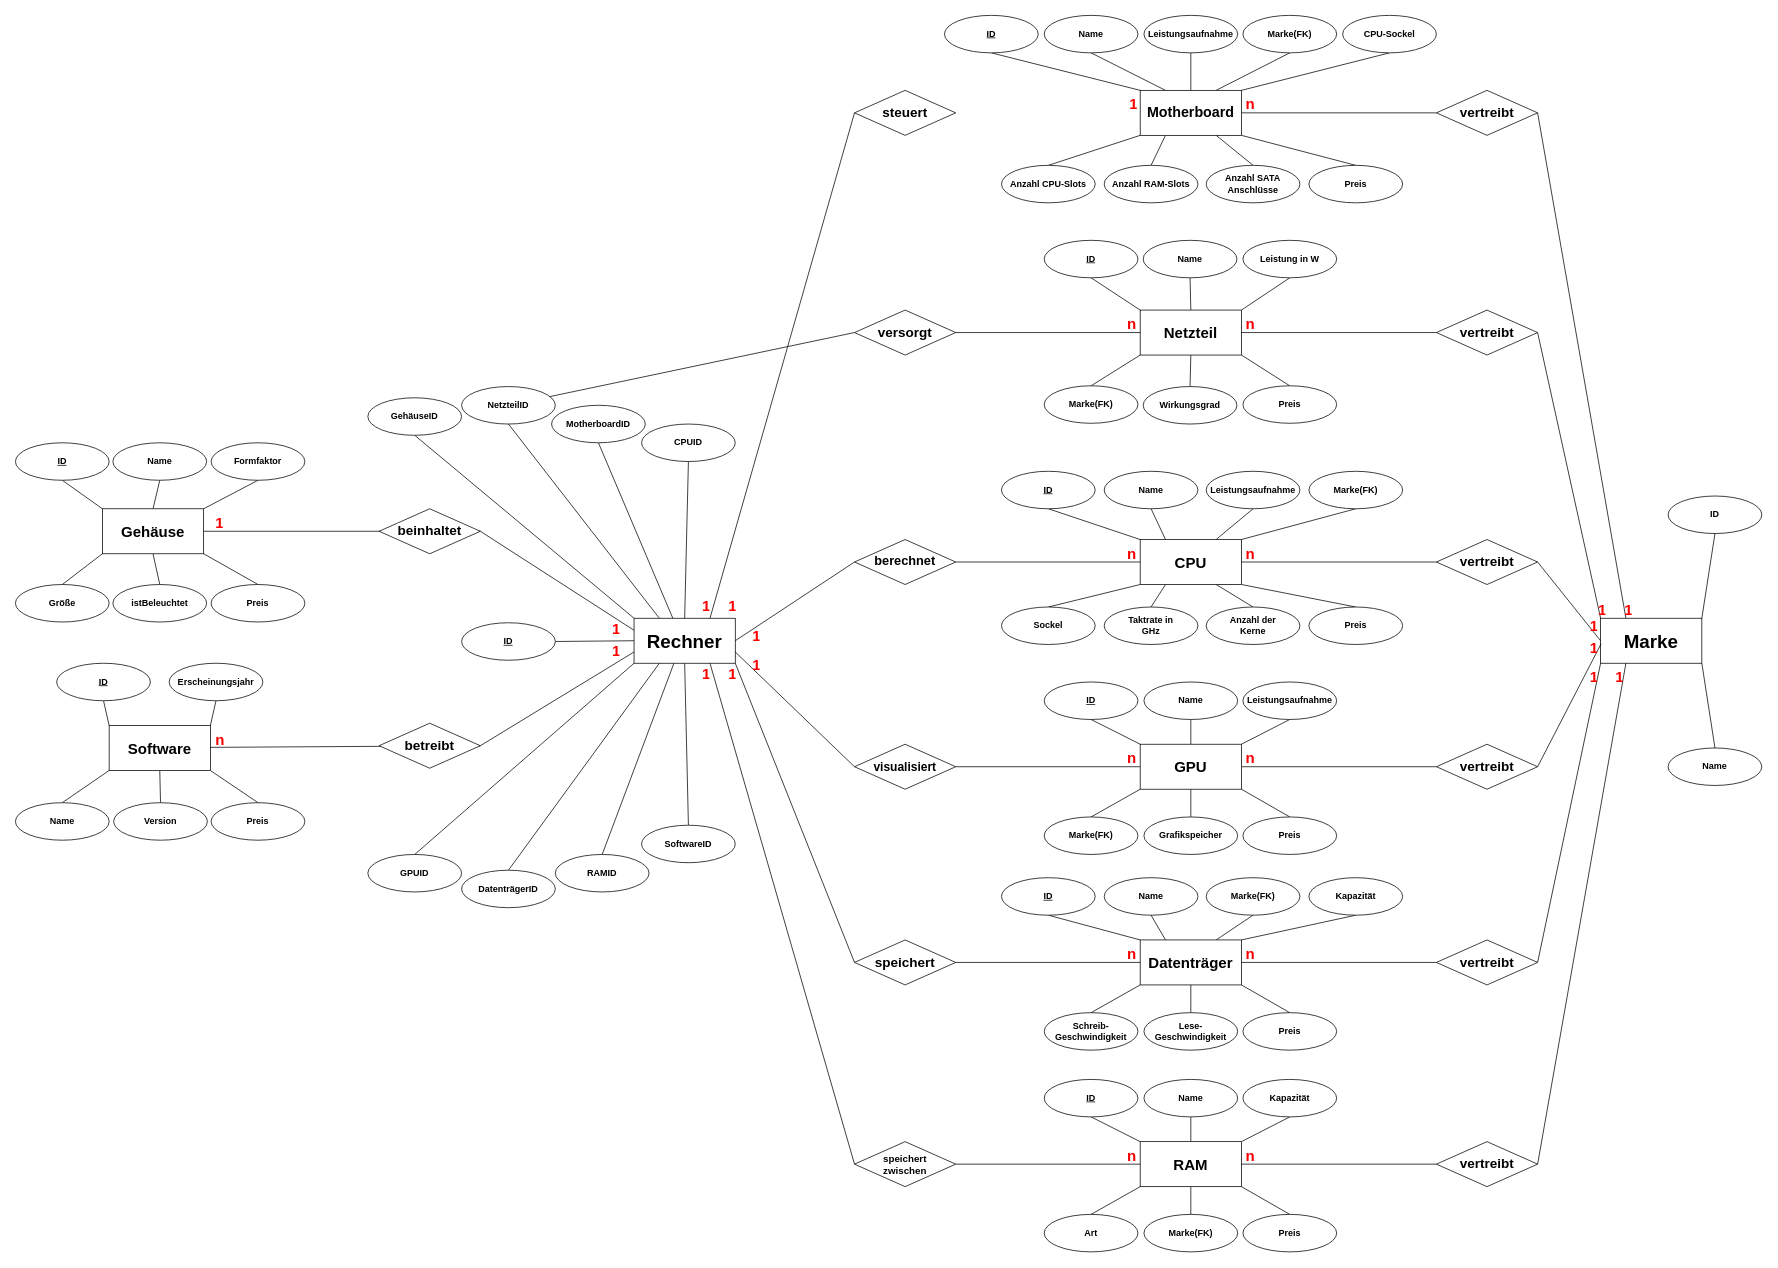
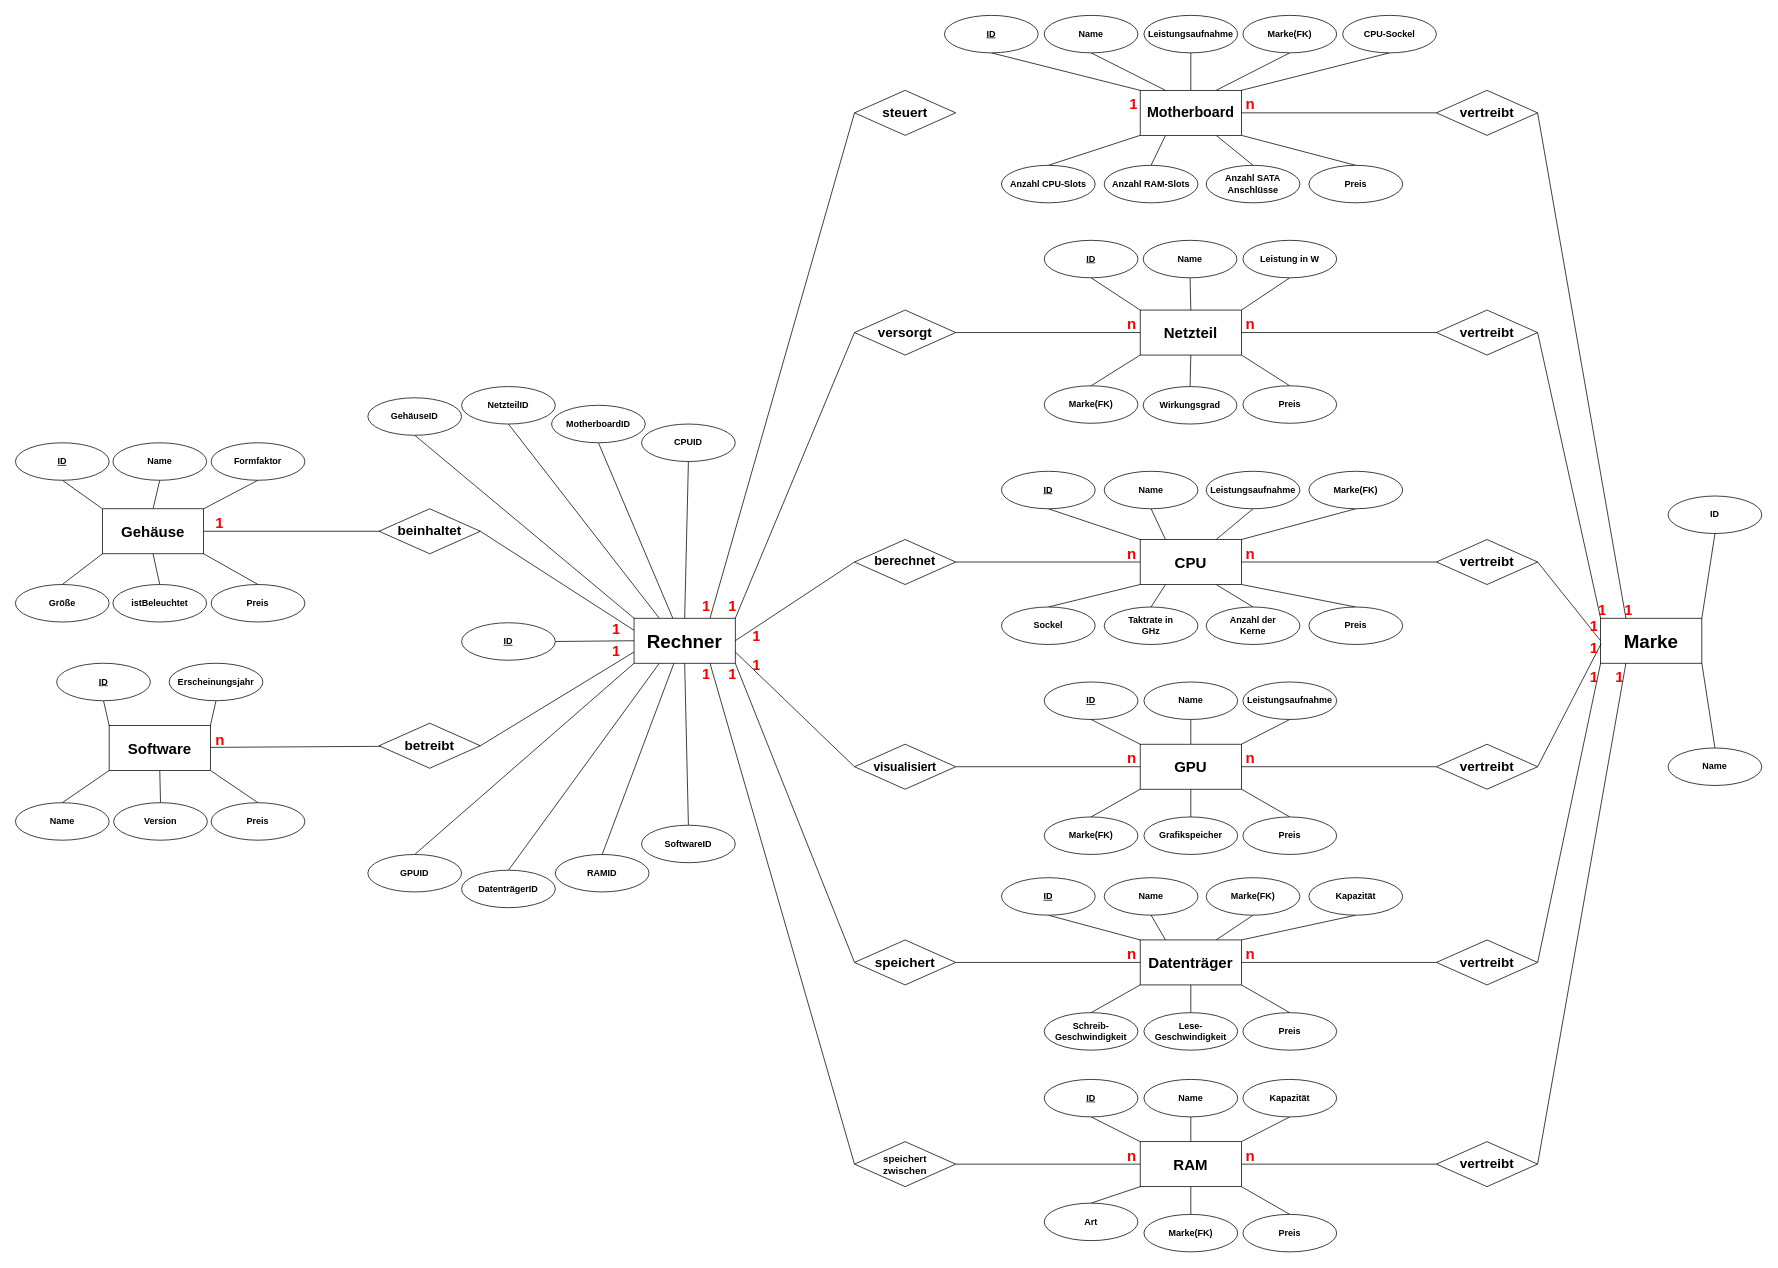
- <mxCell id="34" style="edgeStyle=none;rounded=0;orthogonalLoop=1;jettySize=auto;html=1;exitX=0;exitY=0.5;exitDx=0;exitDy=0;endArrow=none;endFill=0;strokeWidth=1;fontStyle=1;" edge="1" parent="1" source="166" target="158"><mxGeometry relative="1" as="geometry"><mxPoint x="1159" y="192" as="sourcePoint" /></mxGeometry></mxCell>
+ <mxCell id="34" style="edgeStyle=none;rounded=0;orthogonalLoop=1;jettySize=auto;html=1;exitX=0;exitY=0.5;exitDx=0;exitDy=0;entryX=1;entryY=0;entryDx=0;entryDy=0;endArrow=none;endFill=0;strokeWidth=1;fontStyle=1" edge="1" parent="1" source="166" target="11"><mxGeometry relative="1" as="geometry"><mxPoint x="1159" y="192" as="sourcePoint" /></mxGeometry></mxCell>
- <mxCell id="127" value="Art" style="ellipse;whiteSpace=wrap;html=1;strokeWidth=1;fontStyle=1" vertex="1" parent="1"><mxGeometry x="1392" y="1619" width="125" height="50" as="geometry" /></mxCell>
+ <mxCell id="127" value="Art" style="ellipse;whiteSpace=wrap;html=1;strokeWidth=1;fontStyle=1" vertex="1" parent="1"><mxGeometry x="1392" y="1604" width="125" height="50" as="geometry" /></mxCell>
